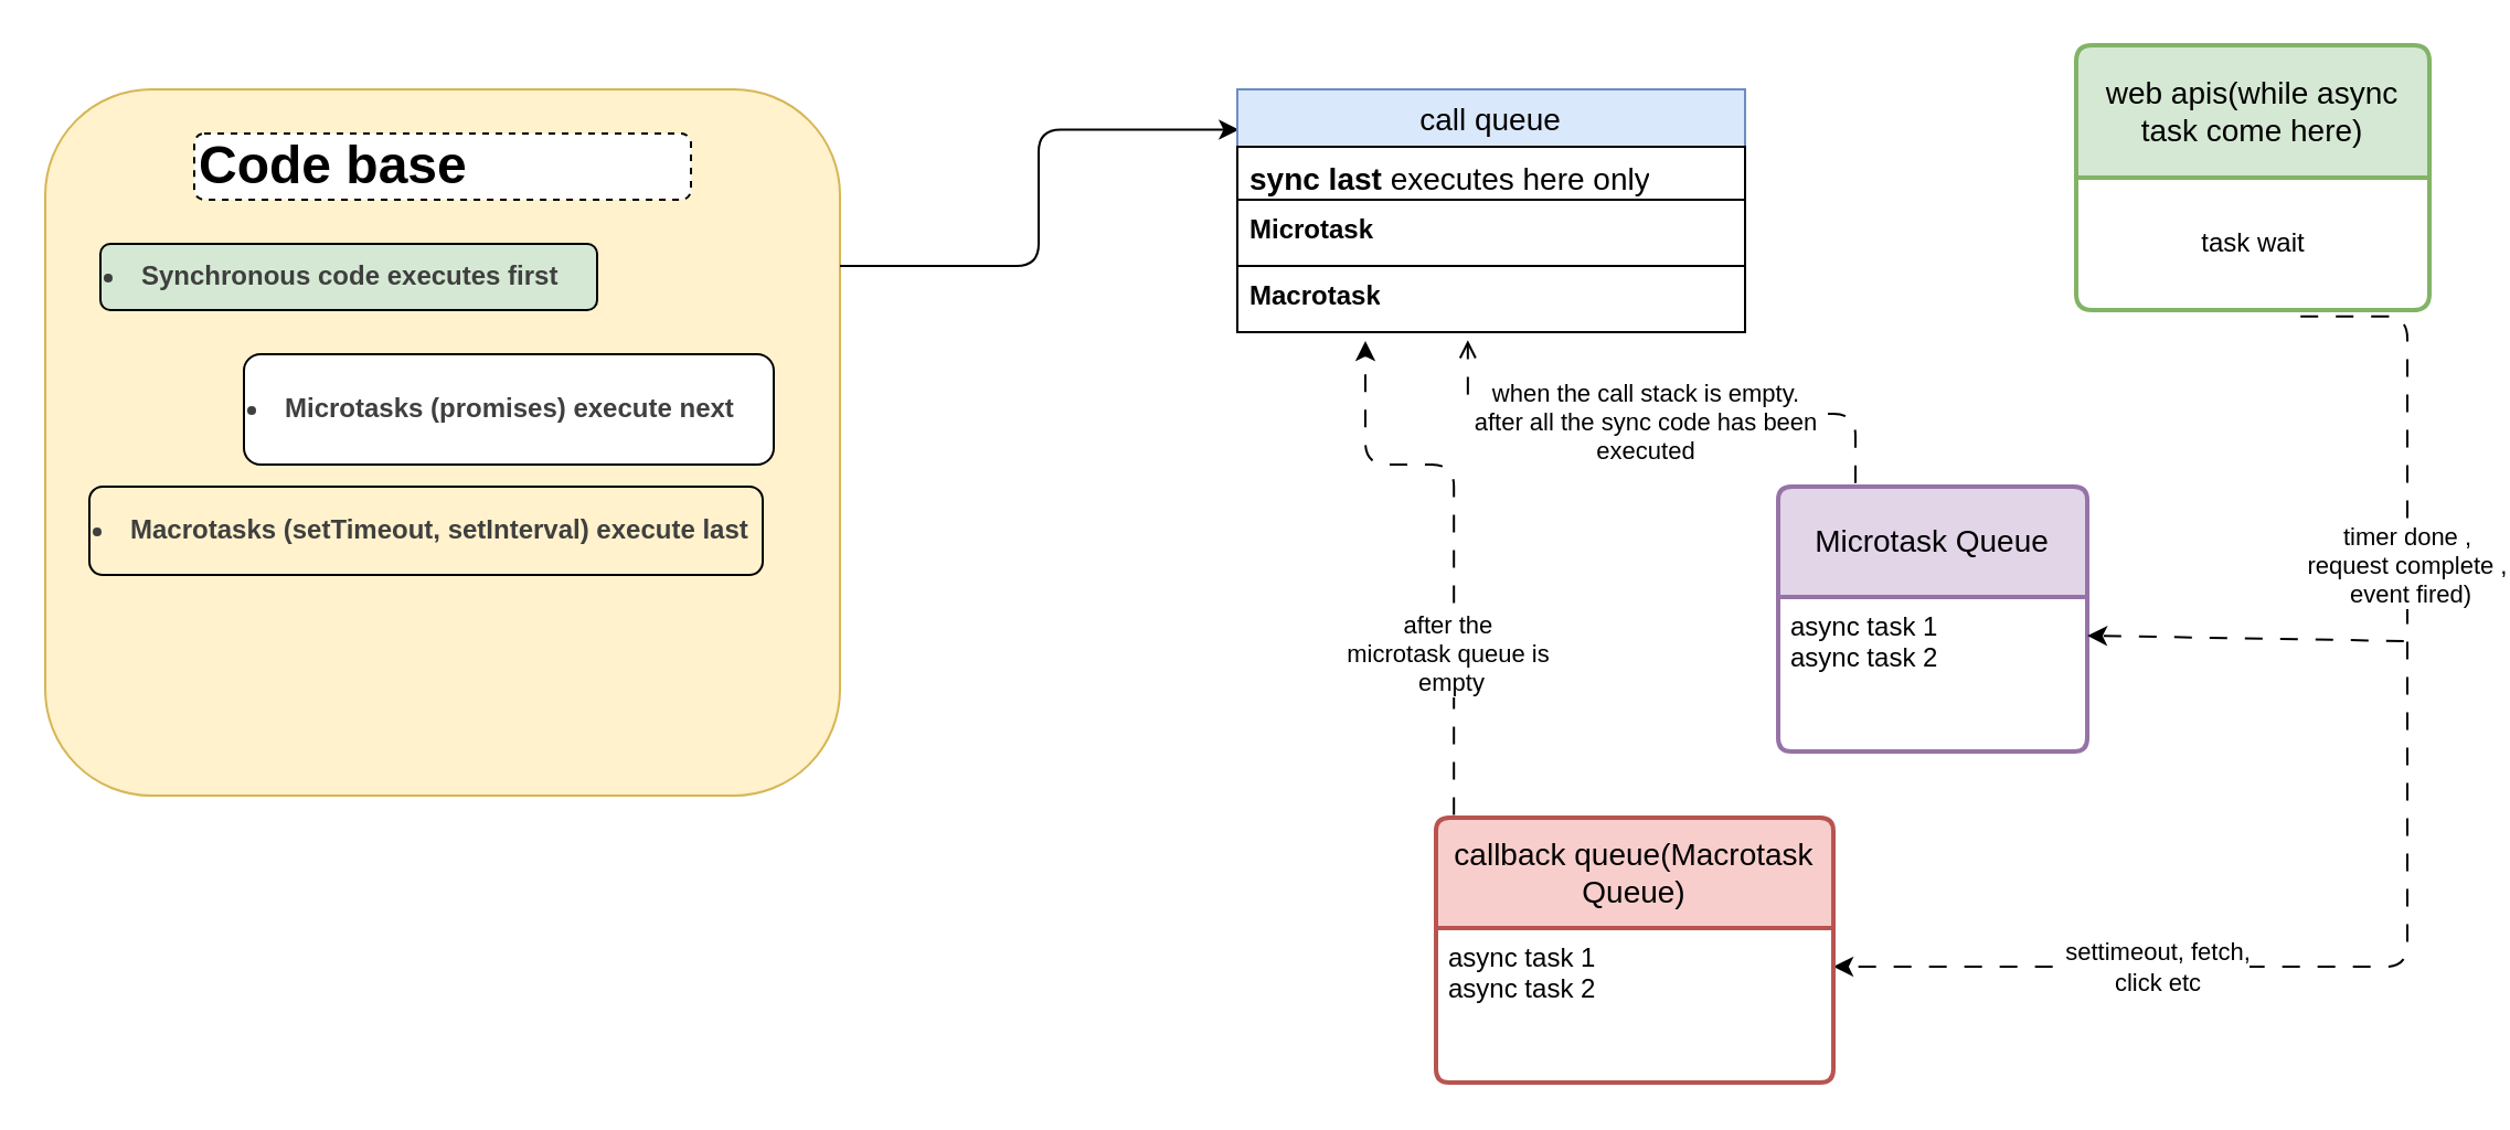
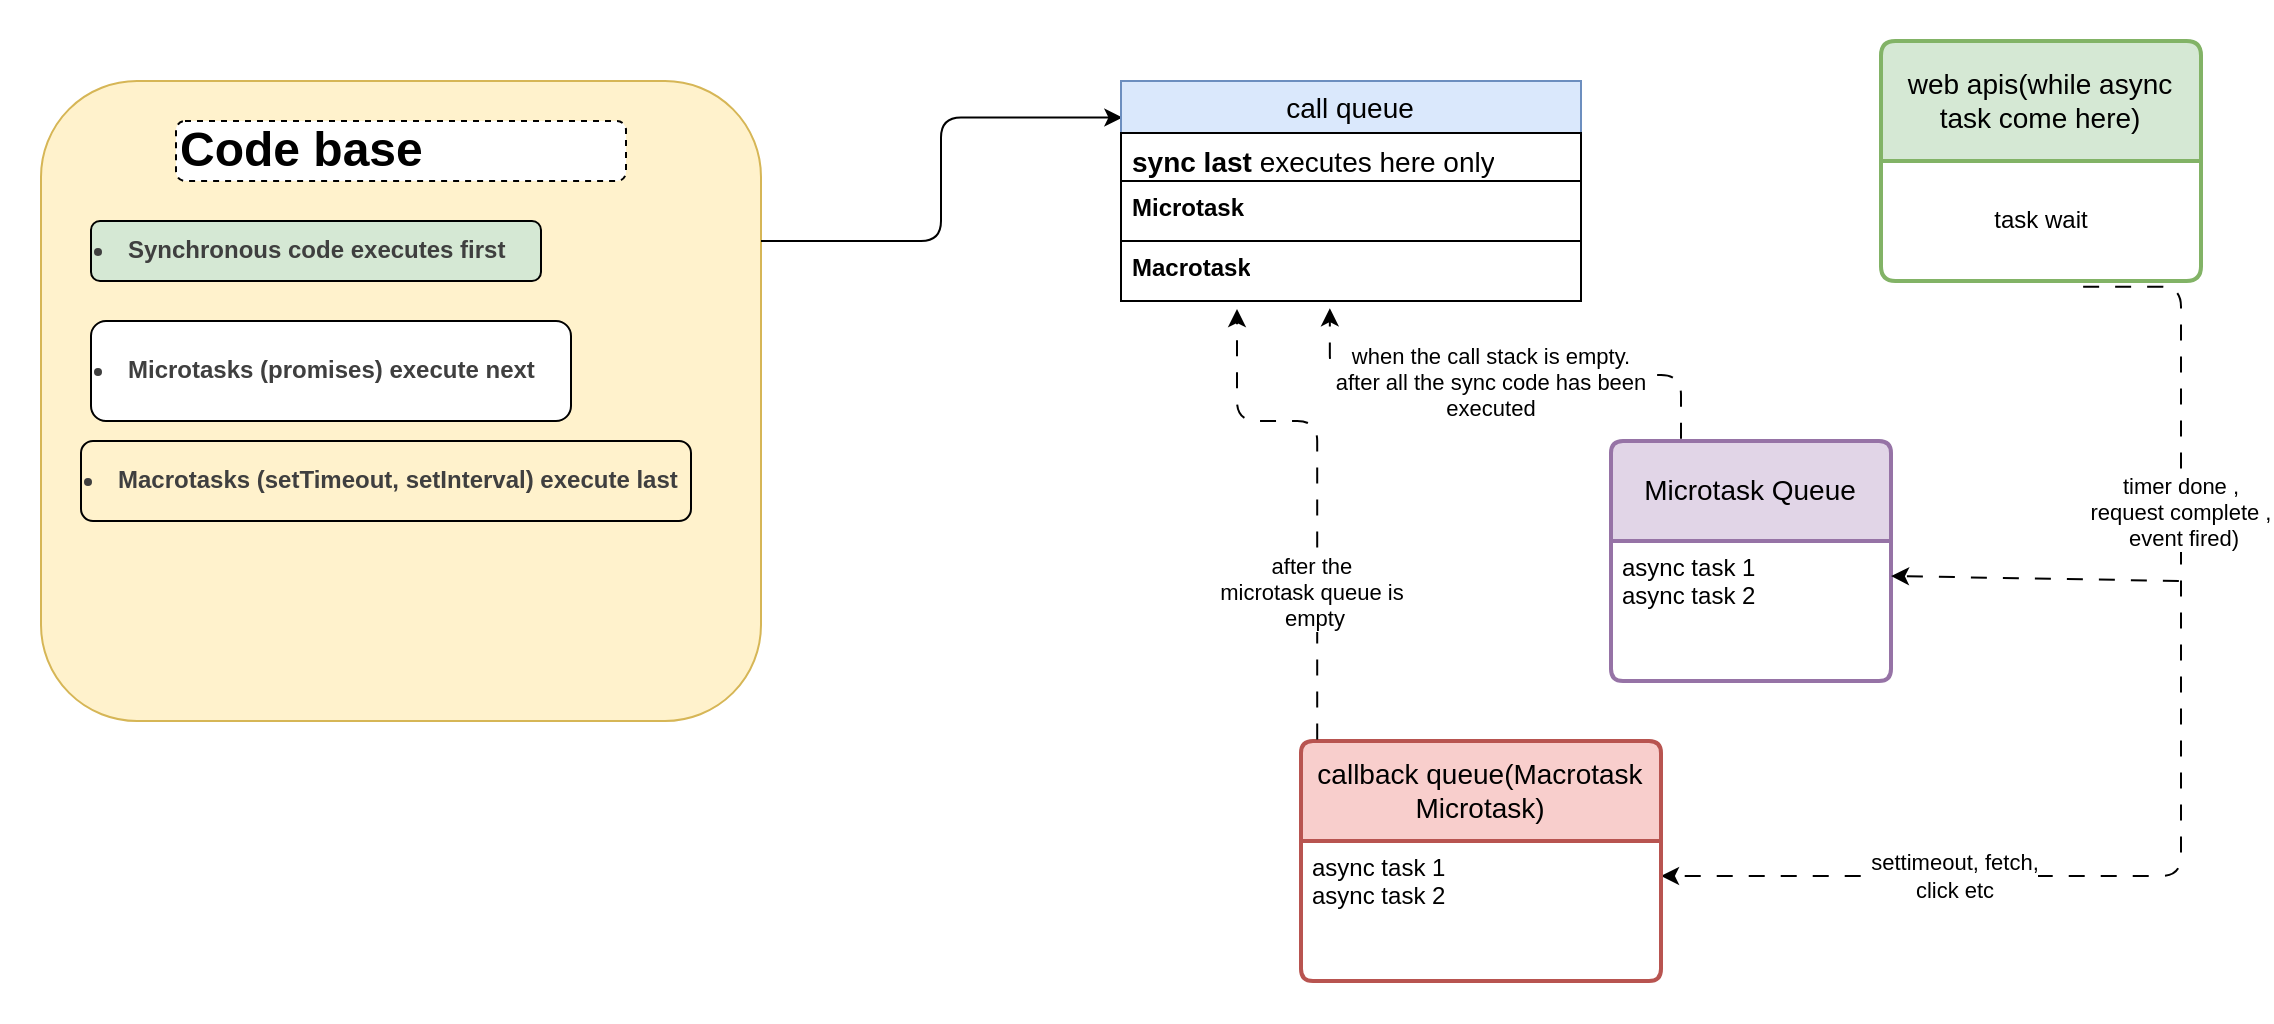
- <mxCell id="13" value="" style="html=1;entryX=0.454;entryY=1.12;entryDx=0;entryDy=0;exitX=0.25;exitY=0;exitDx=0;exitDy=0;flowAnimation=1;entryPerimeter=0;edgeStyle=elbowEdgeStyle;elbow=vertical;endArrow=open;" parent="1" source="25" target="22" edge="1"><mxGeometry relative="1" as="geometry"><mxPoint x="651" y="220" as="sourcePoint" /><mxPoint x="680" y="160" as="targetPoint" /></mxGeometry></mxCell>
+ <mxCell id="13" value="" style="html=1;entryX=0.454;entryY=1.12;entryDx=0;entryDy=0;exitX=0.25;exitY=0;exitDx=0;exitDy=0;flowAnimation=1;entryPerimeter=0;edgeStyle=elbowEdgeStyle;elbow=vertical;" parent="1" source="25" target="22" edge="1"><mxGeometry relative="1" as="geometry"><mxPoint x="651" y="220" as="sourcePoint" /><mxPoint x="680" y="160" as="targetPoint" /></mxGeometry></mxCell>
- <mxCell id="7" value="&lt;li style=&quot;color: rgb(63, 63, 63); scrollbar-color: rgb(226, 226, 226) rgb(251, 251, 251); font-weight: 700; text-wrap-mode: nowrap;&quot; class=&quot;whitespace-normal break-words&quot;&gt;Microtasks (promises) execute next&lt;/li&gt;" style="rounded=1;whiteSpace=wrap;html=1;align=left;" parent="3" vertex="1"><mxGeometry x="90" y="120" width="240" height="50" as="geometry" /></mxCell>
+ <mxCell id="7" value="&lt;li style=&quot;color: rgb(63, 63, 63); scrollbar-color: rgb(226, 226, 226) rgb(251, 251, 251); font-weight: 700; text-wrap-mode: nowrap;&quot; class=&quot;whitespace-normal break-words&quot;&gt;Microtasks (promises) execute next&lt;/li&gt;" style="rounded=1;whiteSpace=wrap;html=1;align=left;" parent="3" vertex="1"><mxGeometry x="25" y="120" width="240" height="50" as="geometry" /></mxCell>
- <mxCell id="15" value="callback queue(Macrotask Queue)" style="swimlane;childLayout=stackLayout;horizontal=1;startSize=50;horizontalStack=0;rounded=1;fontSize=14;fontStyle=0;strokeWidth=2;resizeParent=0;resizeLast=1;shadow=0;dashed=0;align=center;arcSize=4;whiteSpace=wrap;html=1;fillColor=#f8cecc;strokeColor=#b85450;" parent="1" vertex="1"><mxGeometry x="650" y="370" width="180" height="120" as="geometry" /></mxCell>
+ <mxCell id="15" value="callback queue(Macrotask Microtask)" style="swimlane;childLayout=stackLayout;horizontal=1;startSize=50;horizontalStack=0;rounded=1;fontSize=14;fontStyle=0;strokeWidth=2;resizeParent=0;resizeLast=1;shadow=0;dashed=0;align=center;arcSize=4;whiteSpace=wrap;html=1;fillColor=#f8cecc;strokeColor=#b85450;" parent="1" vertex="1"><mxGeometry x="650" y="370" width="180" height="120" as="geometry" /></mxCell>
